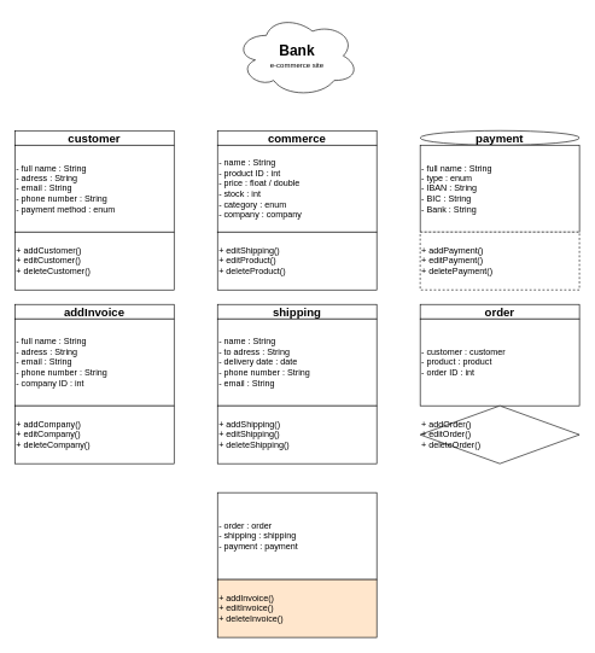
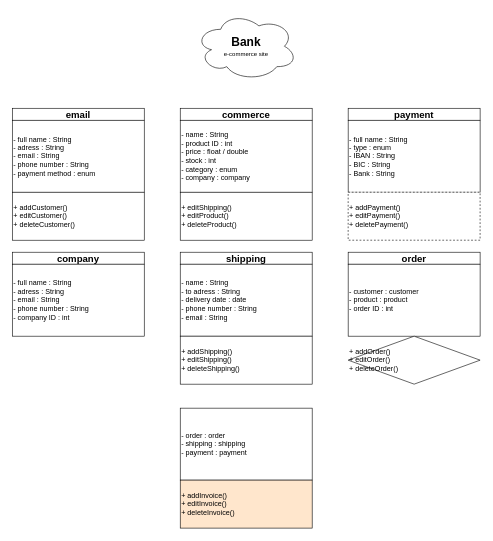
- <mxCell id="4" value="&lt;b&gt;&lt;font style=&quot;font-size: 16px&quot;&gt;customer&lt;/font&gt;&lt;/b&gt;" style="rounded=0;whiteSpace=wrap;html=1;" parent="3" vertex="1"><mxGeometry width="220" height="20" as="geometry" /></mxCell>
+ <mxCell id="4" value="&lt;b&gt;&lt;font style=&quot;font-size: 16px&quot;&gt;email&lt;/font&gt;&lt;/b&gt;" style="rounded=0;whiteSpace=wrap;html=1;" parent="3" vertex="1"><mxGeometry width="220" height="20" as="geometry" /></mxCell>
- <mxCell id="16" value="&lt;span style=&quot;font-size: 16px&quot;&gt;&lt;b&gt;payment&lt;/b&gt;&lt;/span&gt;" style="ellipse;whiteSpace=wrap;html=1;" parent="15" vertex="1"><mxGeometry width="220" height="20" as="geometry" /></mxCell>
+ <mxCell id="16" value="&lt;span style=&quot;font-size: 16px&quot;&gt;&lt;b&gt;payment&lt;/b&gt;&lt;/span&gt;" style="rounded=0;whiteSpace=wrap;html=1;" parent="15" vertex="1"><mxGeometry width="220" height="20" as="geometry" /></mxCell>
- <mxCell id="12" value="&lt;b&gt;&lt;font style=&quot;font-size: 16px&quot;&gt;addInvoice&lt;/font&gt;&lt;/b&gt;" style="rounded=0;whiteSpace=wrap;html=1;" parent="11" vertex="1"><mxGeometry width="220" height="20" as="geometry" /></mxCell>
+ <mxCell id="12" value="&lt;b&gt;&lt;font style=&quot;font-size: 16px&quot;&gt;company&lt;/font&gt;&lt;/b&gt;" style="rounded=0;whiteSpace=wrap;html=1;" parent="11" vertex="1"><mxGeometry width="220" height="20" as="geometry" /></mxCell>
- <mxCell id="14" value="+ addCompany()&lt;br&gt;+ editCompany()&lt;br&gt;+ deleteCompany()" style="rounded=0;whiteSpace=wrap;html=1;align=left;" parent="11" vertex="1"><mxGeometry y="140" width="220" height="80" as="geometry" /></mxCell>
